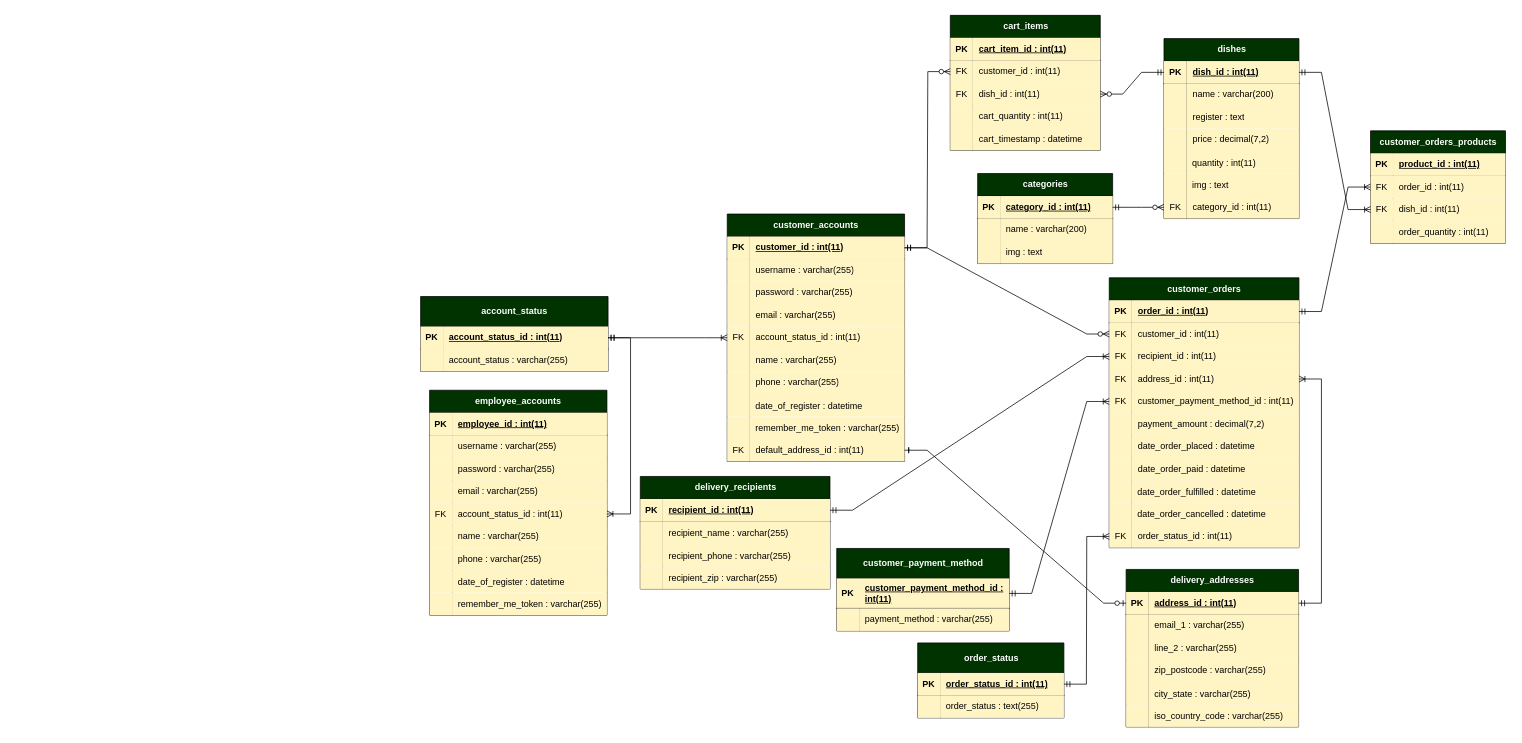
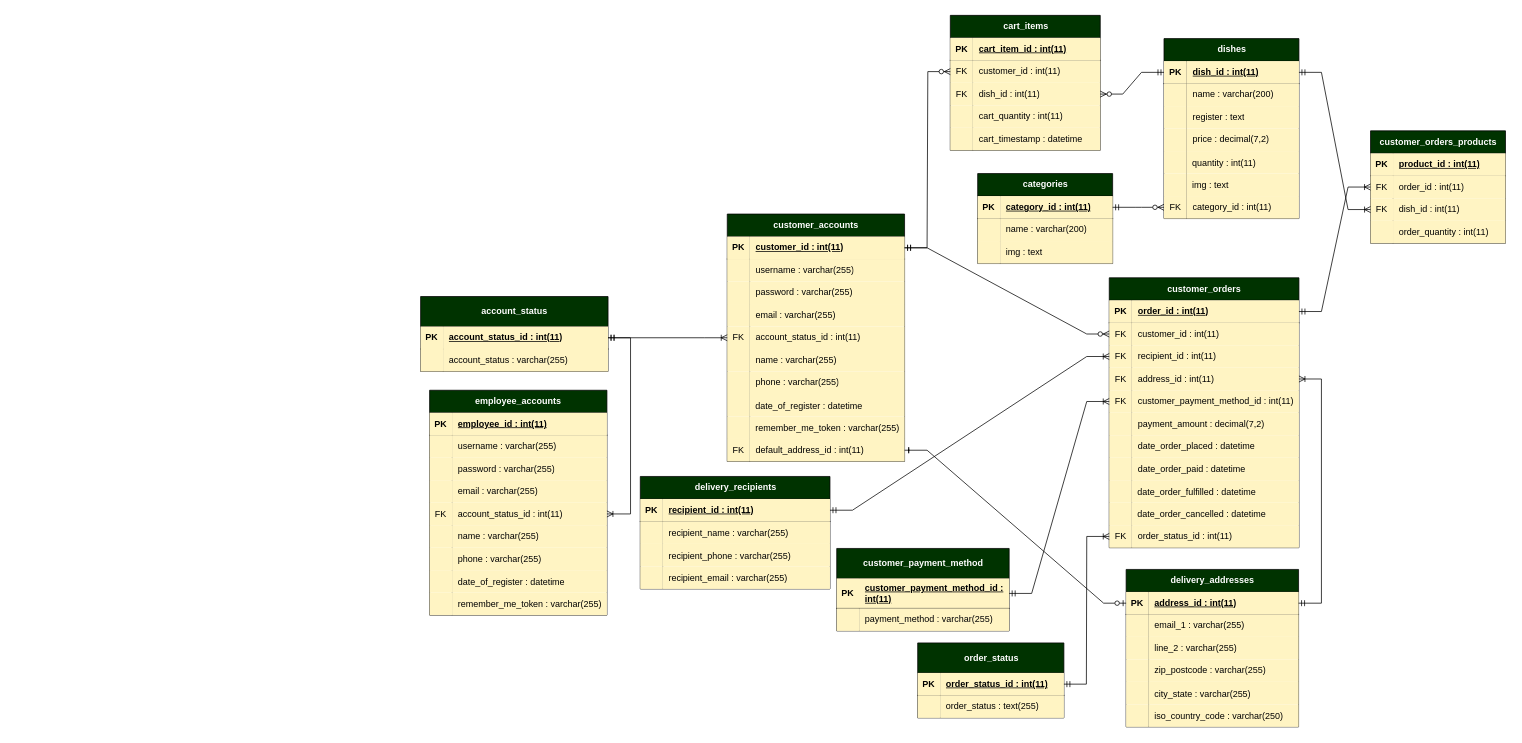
- <mxCell id="212" value="recipient_zip : varchar(255)" style="shape=partialRectangle;connectable=0;fillColor=#FFF4C3;top=0;left=0;bottom=0;right=0;align=left;spacingLeft=6;overflow=hidden;" parent="210" vertex="1"><mxGeometry x="30" width="223" height="30" as="geometry"><mxRectangle width="223" height="30" as="alternateBounds" /></mxGeometry></mxCell>
+ <mxCell id="212" value="recipient_email : varchar(255)" style="shape=partialRectangle;connectable=0;fillColor=#FFF4C3;top=0;left=0;bottom=0;right=0;align=left;spacingLeft=6;overflow=hidden;" parent="210" vertex="1"><mxGeometry x="30" width="223" height="30" as="geometry"><mxRectangle width="223" height="30" as="alternateBounds" /></mxGeometry></mxCell>
- <mxCell id="168" value="iso_country_code : varchar(255)" style="shape=partialRectangle;connectable=0;fillColor=#FFF4C3;top=0;left=0;bottom=0;right=0;align=left;spacingLeft=6;overflow=hidden;" parent="166" vertex="1"><mxGeometry x="30" width="200" height="30" as="geometry"><mxRectangle width="200" height="30" as="alternateBounds" /></mxGeometry></mxCell>
+ <mxCell id="168" value="iso_country_code : varchar(250)" style="shape=partialRectangle;connectable=0;fillColor=#FFF4C3;top=0;left=0;bottom=0;right=0;align=left;spacingLeft=6;overflow=hidden;" parent="166" vertex="1"><mxGeometry x="30" width="200" height="30" as="geometry"><mxRectangle width="200" height="30" as="alternateBounds" /></mxGeometry></mxCell>
